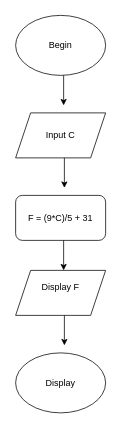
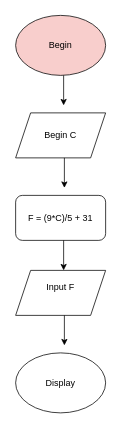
- <mxCell id="2" value="Begin" style="ellipse;whiteSpace=wrap;html=1;" vertex="1" parent="1"><mxGeometry x="20" y="20" width="120" height="80" as="geometry" /></mxCell>
+ <mxCell id="2" value="Begin" style="ellipse;whiteSpace=wrap;html=1;fillColor=#f8cecc;" vertex="1" parent="1"><mxGeometry x="20" y="20" width="120" height="80" as="geometry" /></mxCell>
- <mxCell id="3" value="Input C" style="shape=parallelogram;perimeter=parallelogramPerimeter;whiteSpace=wrap;html=1;fixedSize=1;" vertex="1" parent="1"><mxGeometry x="20" y="150" width="120" height="60" as="geometry" /></mxCell>
+ <mxCell id="3" value="Begin C" style="shape=parallelogram;perimeter=parallelogramPerimeter;whiteSpace=wrap;html=1;fixedSize=1;" vertex="1" parent="1"><mxGeometry x="20" y="150" width="120" height="60" as="geometry" /></mxCell>
- <mxCell id="5" value="Display F&lt;br/&gt;&lt;br/&gt;" style="shape=parallelogram;perimeter=parallelogramPerimeter;whiteSpace=wrap;html=1;fixedSize=1;" vertex="1" parent="1"><mxGeometry x="20" y="360" width="120" height="60" as="geometry" /></mxCell>
+ <mxCell id="5" value="Input F&lt;br/&gt;&lt;br/&gt;" style="shape=parallelogram;perimeter=parallelogramPerimeter;whiteSpace=wrap;html=1;fixedSize=1;" vertex="1" parent="1"><mxGeometry x="20" y="360" width="120" height="60" as="geometry" /></mxCell>
